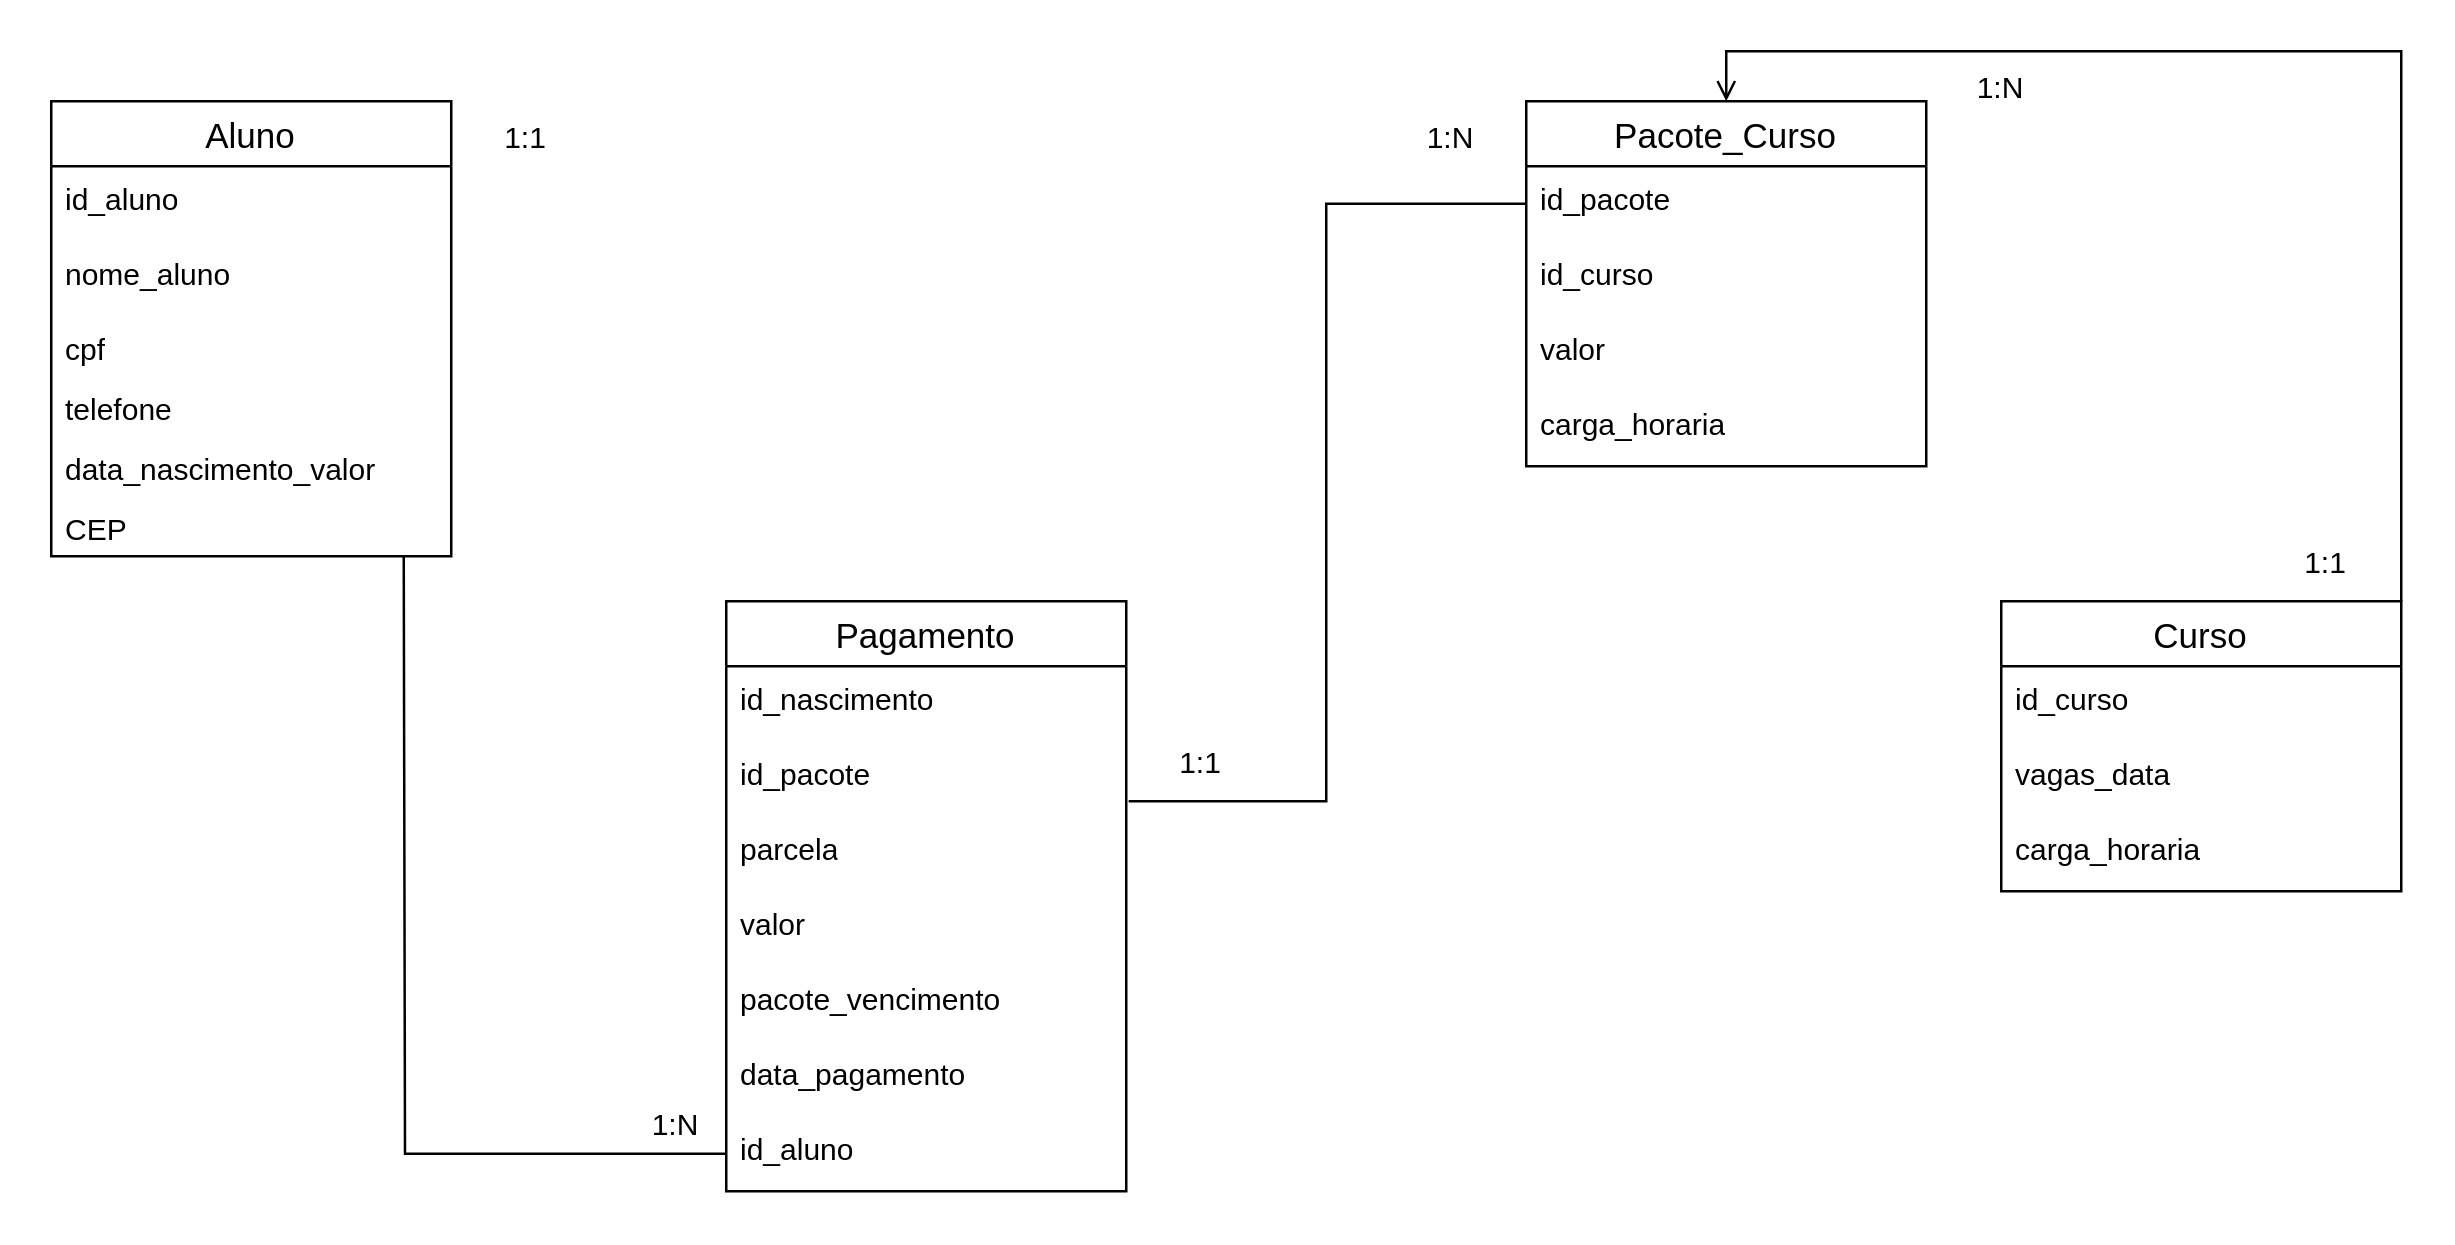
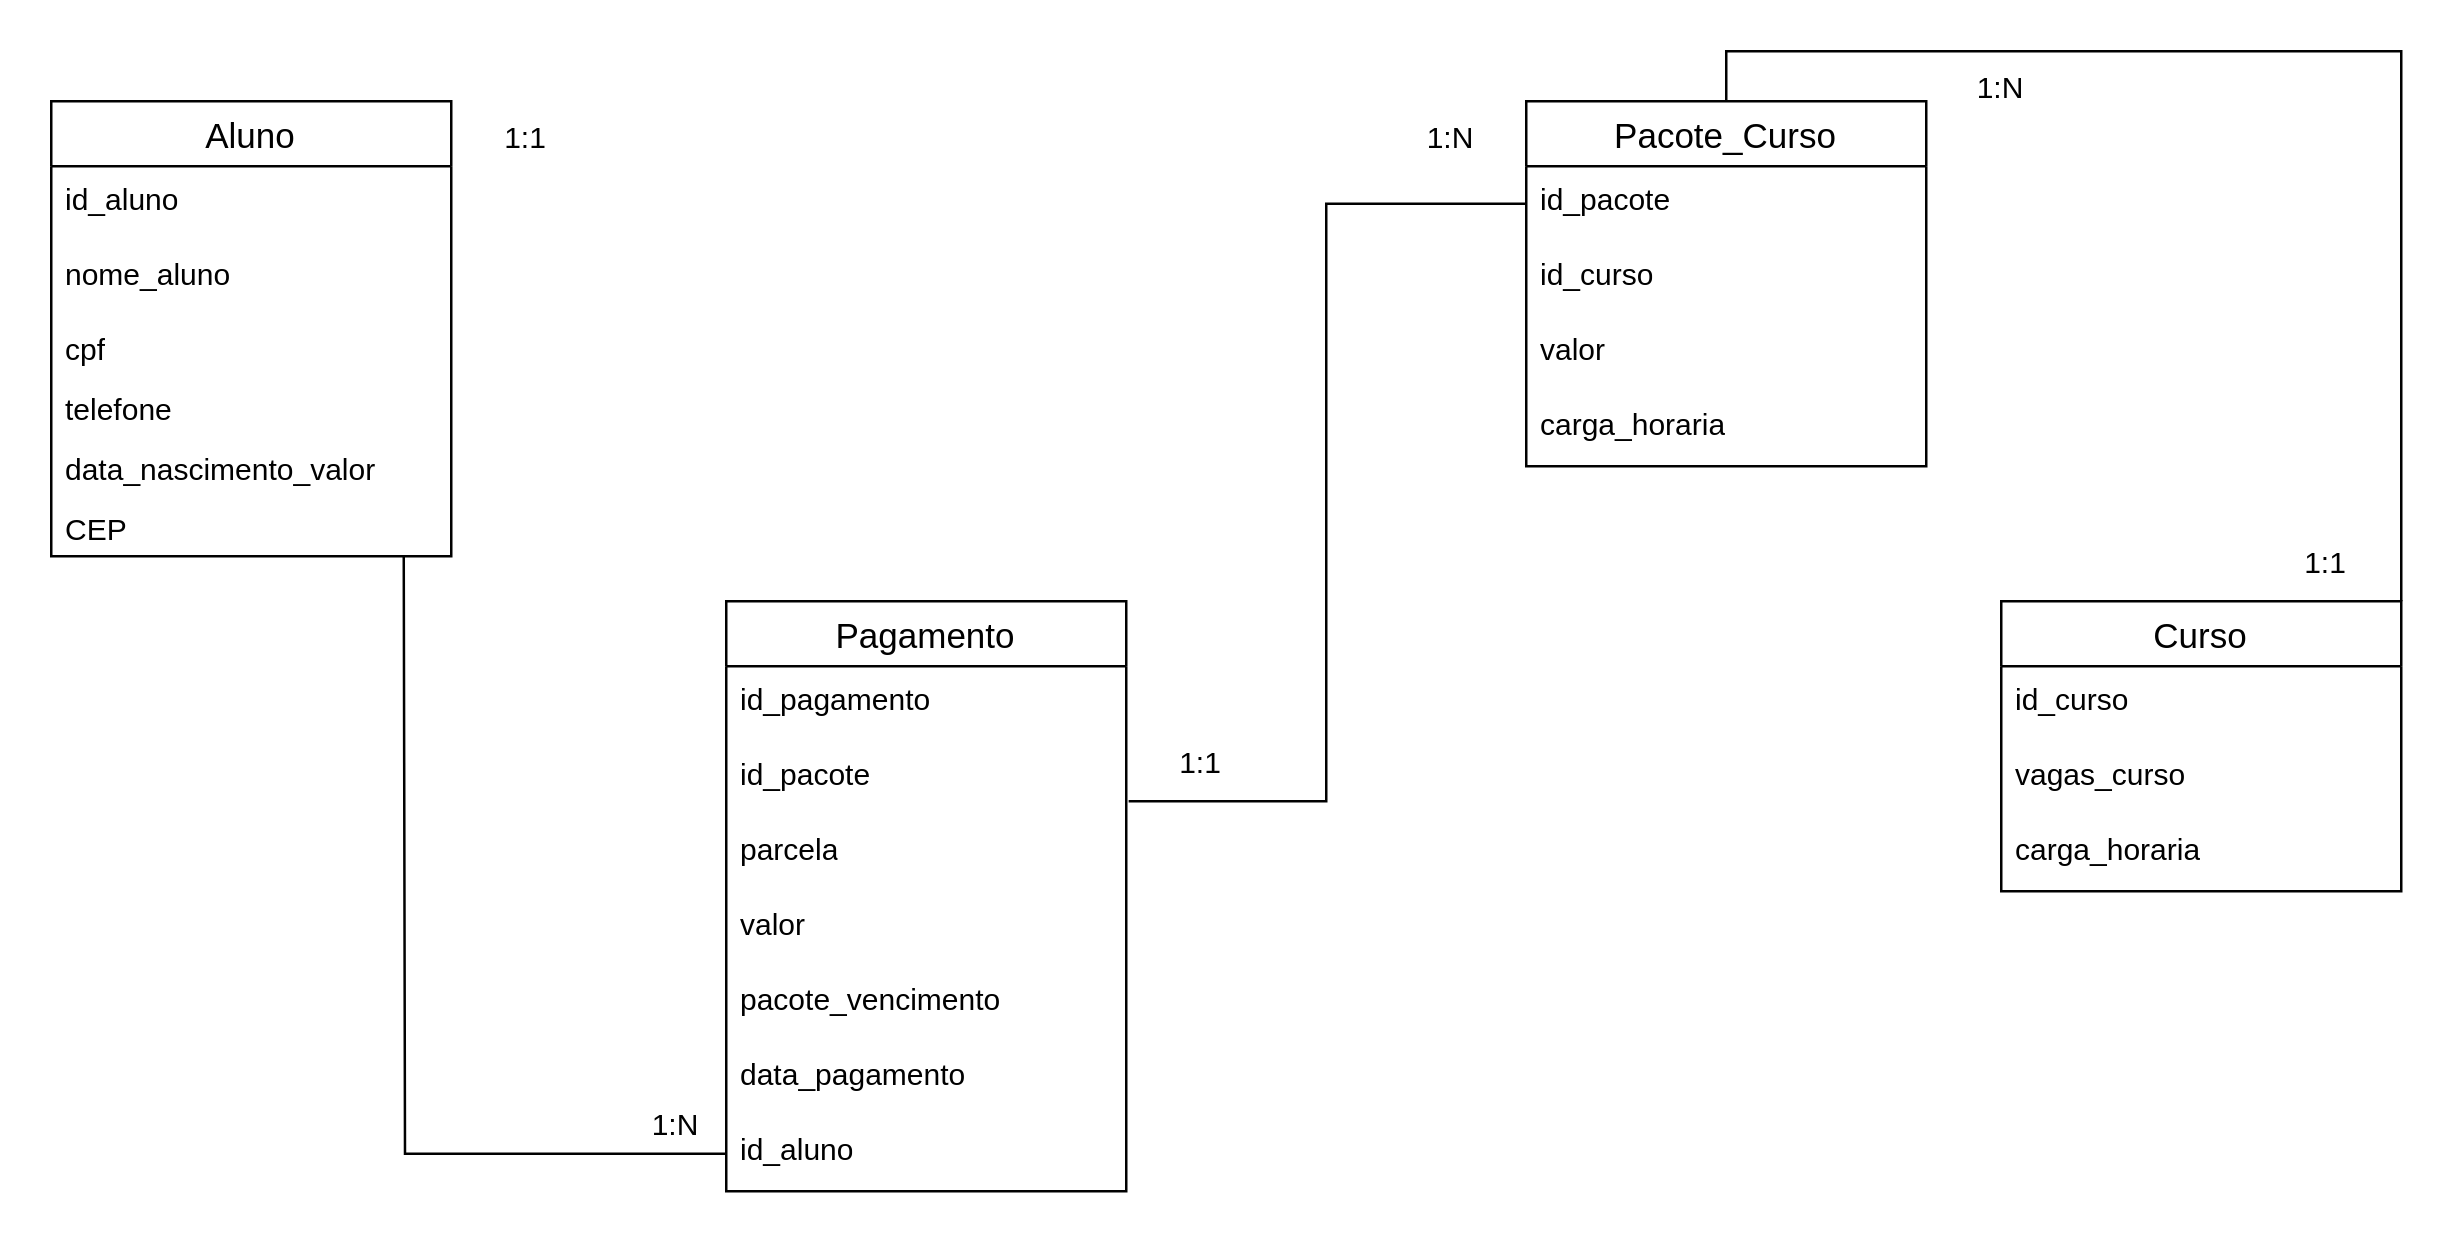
- <mxCell id="9" style="edgeStyle=orthogonalEdgeStyle;rounded=0;orthogonalLoop=1;jettySize=auto;html=1;exitX=1;exitY=0;exitDx=0;exitDy=0;entryX=0.5;entryY=0;entryDx=0;entryDy=0;endArrow=open;endFill=0;" edge="1" parent="1" source="10" target="14"><mxGeometry relative="1" as="geometry" /></mxCell>
+ <mxCell id="9" style="edgeStyle=orthogonalEdgeStyle;rounded=0;orthogonalLoop=1;jettySize=auto;html=1;exitX=1;exitY=0;exitDx=0;exitDy=0;entryX=0.5;entryY=0;entryDx=0;entryDy=0;endArrow=none;endFill=0;" edge="1" parent="1" source="10" target="14"><mxGeometry relative="1" as="geometry" /></mxCell>
- <mxCell id="20" value="id_nascimento" style="text;strokeColor=none;fillColor=none;spacingLeft=4;spacingRight=4;overflow=hidden;rotatable=0;points=[[0,0.5],[1,0.5]];portConstraint=eastwest;fontSize=12;whiteSpace=wrap;html=1;" vertex="1" parent="19"><mxGeometry y="26" width="160" height="30" as="geometry" /></mxCell>
+ <mxCell id="20" value="id_pagamento" style="text;strokeColor=none;fillColor=none;spacingLeft=4;spacingRight=4;overflow=hidden;rotatable=0;points=[[0,0.5],[1,0.5]];portConstraint=eastwest;fontSize=12;whiteSpace=wrap;html=1;" vertex="1" parent="19"><mxGeometry y="26" width="160" height="30" as="geometry" /></mxCell>
- <mxCell id="12" value="vagas_data" style="text;strokeColor=none;fillColor=none;spacingLeft=4;spacingRight=4;overflow=hidden;rotatable=0;points=[[0,0.5],[1,0.5]];portConstraint=eastwest;fontSize=12;whiteSpace=wrap;html=1;" vertex="1" parent="10"><mxGeometry y="56" width="160" height="30" as="geometry" /></mxCell>
+ <mxCell id="12" value="vagas_curso" style="text;strokeColor=none;fillColor=none;spacingLeft=4;spacingRight=4;overflow=hidden;rotatable=0;points=[[0,0.5],[1,0.5]];portConstraint=eastwest;fontSize=12;whiteSpace=wrap;html=1;" vertex="1" parent="10"><mxGeometry y="56" width="160" height="30" as="geometry" /></mxCell>
